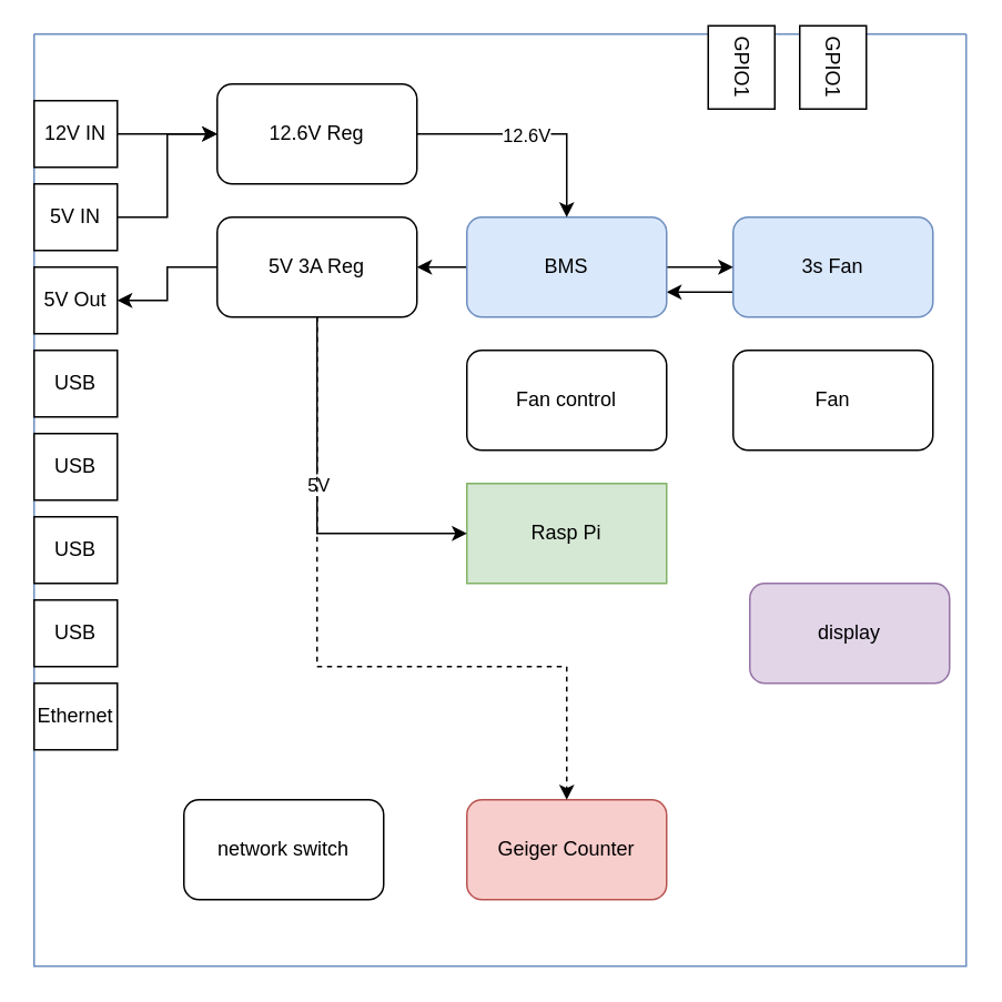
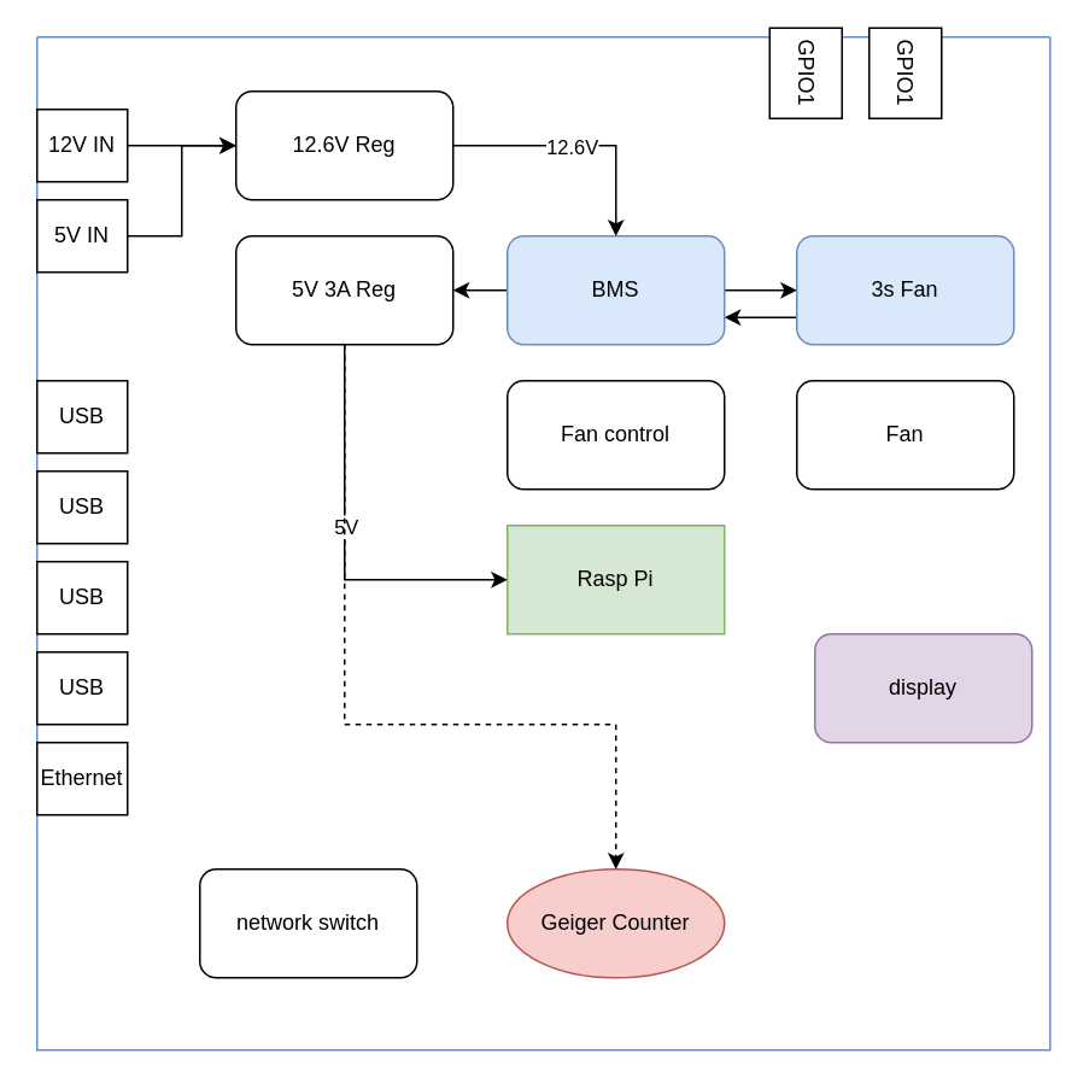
- <mxCell id="25" style="edgeStyle=orthogonalEdgeStyle;rounded=0;orthogonalLoop=1;jettySize=auto;html=1;exitX=0;exitY=0.5;exitDx=0;exitDy=0;entryX=1;entryY=0.5;entryDx=0;entryDy=0;" edge="1" parent="2" source="27" target="10"><mxGeometry relative="1" as="geometry" /></mxCell>
- <mxCell id="10" value="5V Out" style="rounded=0;whiteSpace=wrap;html=1;" vertex="1" parent="2"><mxGeometry y="140" width="50" height="40" as="geometry" /></mxCell>
- <mxCell id="6" value="Geiger Counter" style="rounded=1;whiteSpace=wrap;html=1;fillColor=#f8cecc;strokeColor=#b85450;" vertex="1" parent="2"><mxGeometry x="260" y="460" width="120" height="60" as="geometry" /></mxCell>
+ <mxCell id="6" value="Geiger Counter" style="ellipse;whiteSpace=wrap;html=1;fillColor=#f8cecc;strokeColor=#b85450;" vertex="1" parent="2"><mxGeometry x="260" y="460" width="120" height="60" as="geometry" /></mxCell>
